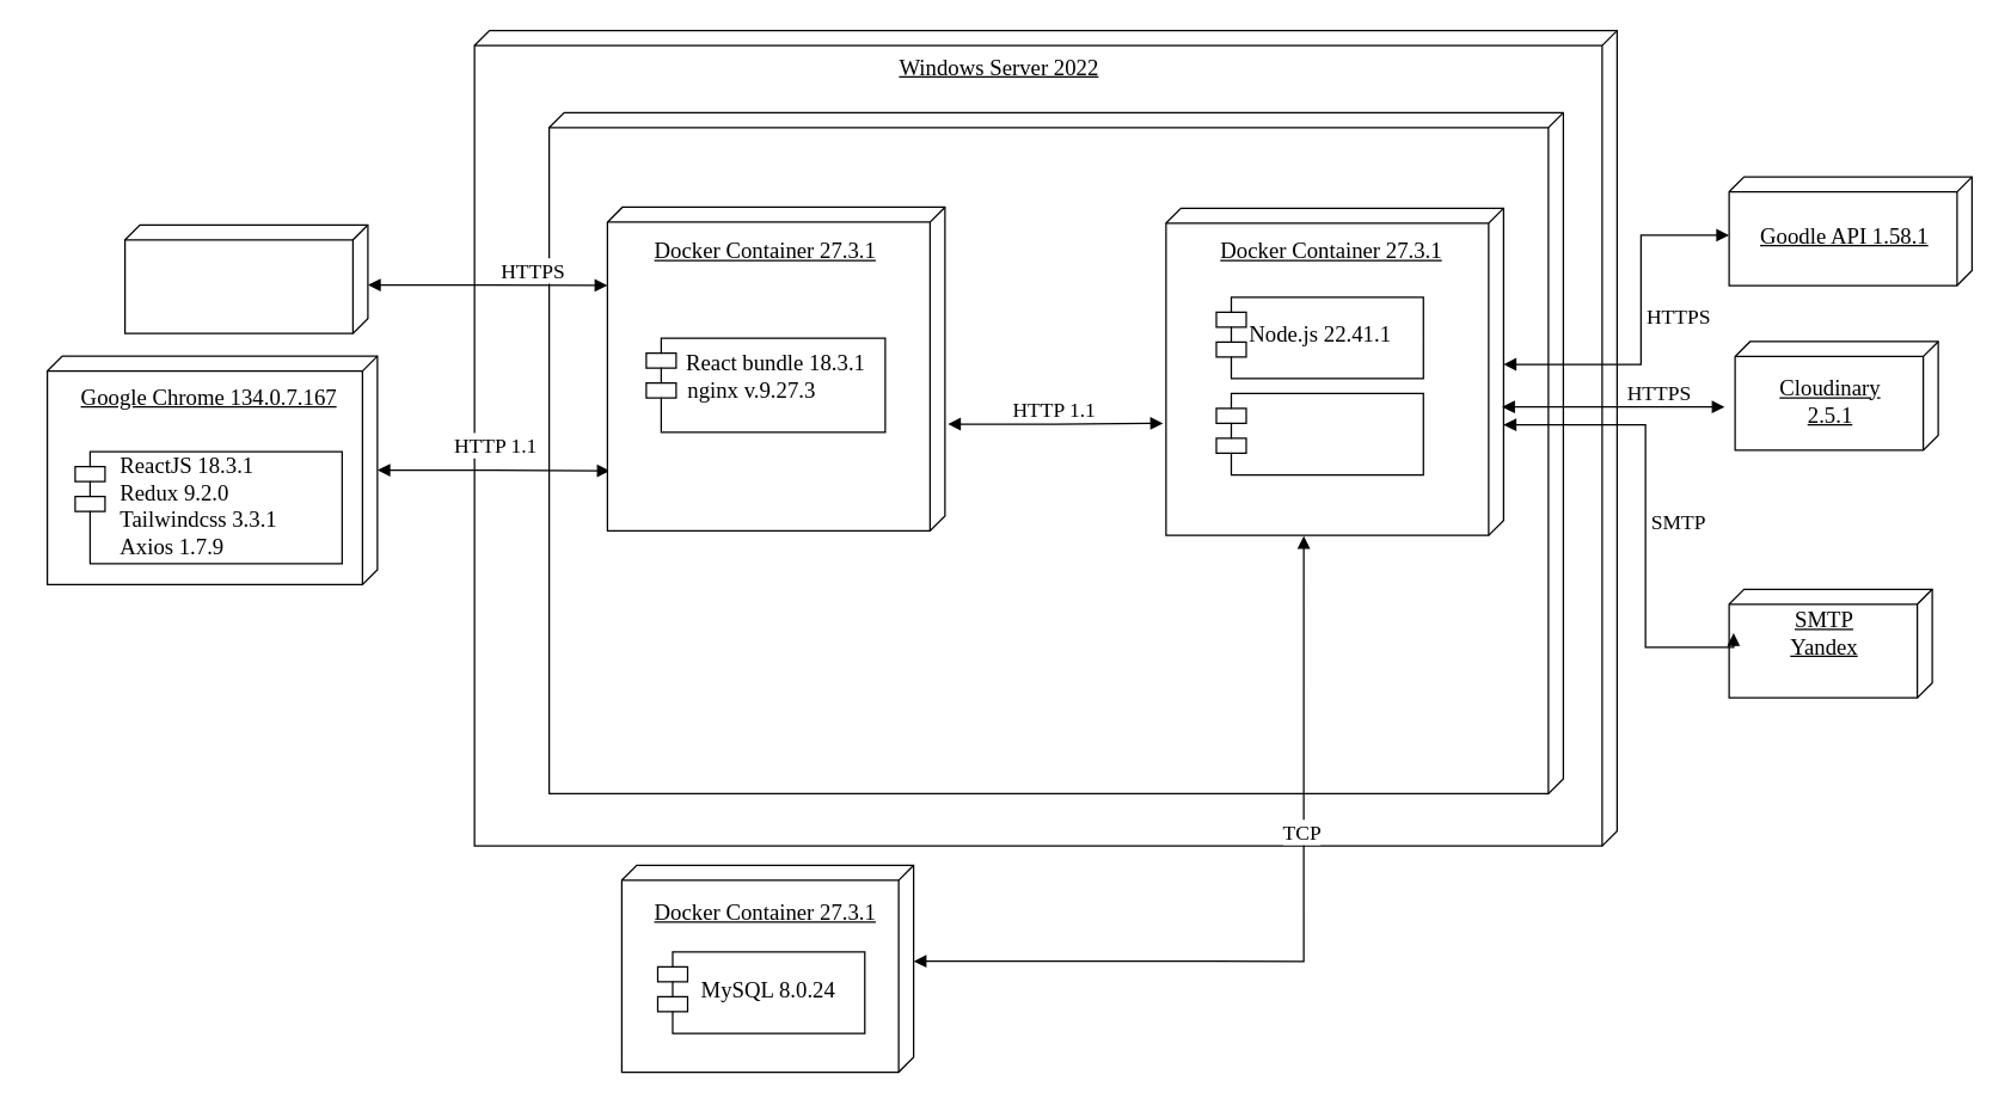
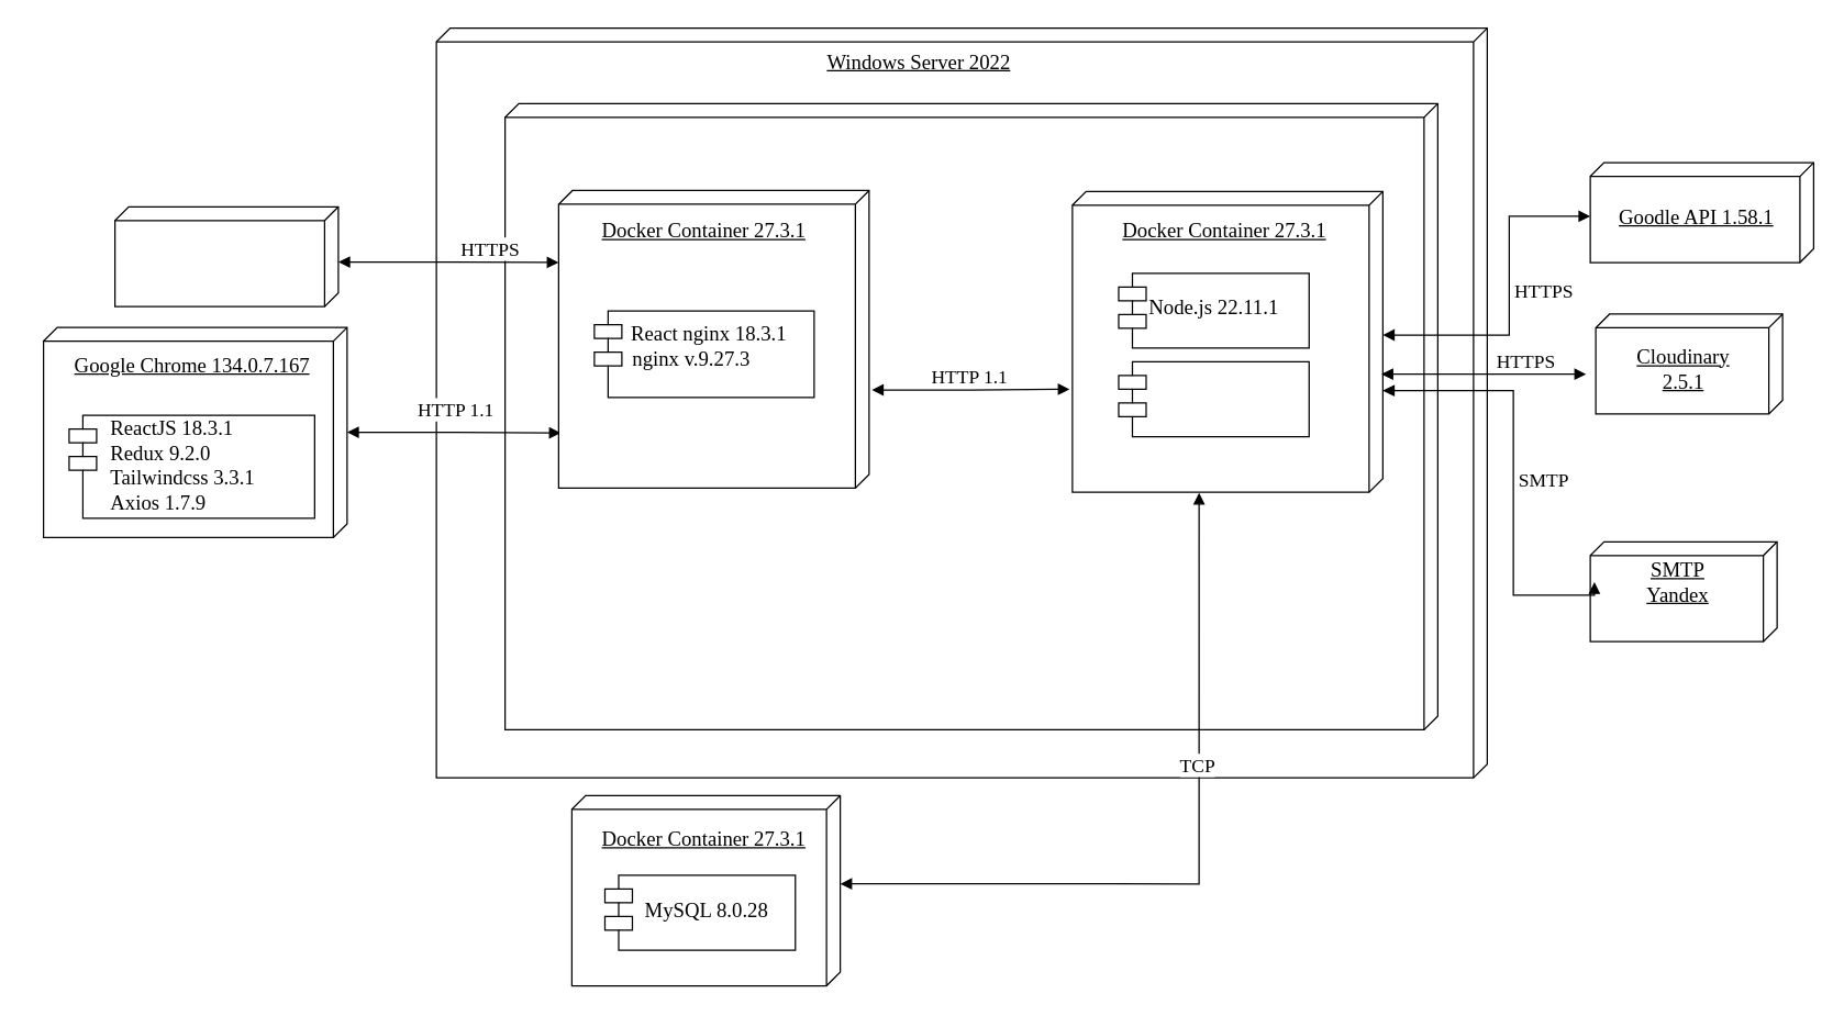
- <mxCell id="15" value="&lt;span style=&quot;font-family: &amp;quot;Times New Roman&amp;quot;; text-align: center;&quot;&gt;&lt;font&gt;Node.js&amp;nbsp;&lt;/font&gt;&lt;/span&gt;&lt;span style=&quot;font-family: &amp;quot;Times New Roman&amp;quot;; text-align: center; background-color: transparent; color: light-dark(rgb(0, 0, 0), rgb(255, 255, 255));&quot;&gt;22.41.1&lt;/span&gt;" style="text;html=1;align=left;verticalAlign=middle;whiteSpace=wrap;rounded=0;fontSize=15;" parent="1" vertex="1"><mxGeometry x="834" y="197" width="119" height="52.5" as="geometry" /></mxCell>
+ <mxCell id="15" value="&lt;span style=&quot;font-family: &amp;quot;Times New Roman&amp;quot;; text-align: center;&quot;&gt;&lt;font&gt;Node.js&amp;nbsp;&lt;/font&gt;&lt;/span&gt;&lt;span style=&quot;font-family: &amp;quot;Times New Roman&amp;quot;; text-align: center; background-color: transparent; color: light-dark(rgb(0, 0, 0), rgb(255, 255, 255));&quot;&gt;22.11.1&lt;/span&gt;" style="text;html=1;align=left;verticalAlign=middle;whiteSpace=wrap;rounded=0;fontSize=15;" parent="1" vertex="1"><mxGeometry x="834" y="197" width="119" height="52.5" as="geometry" /></mxCell>
- <mxCell id="12" value="&lt;span style=&quot;font-family: &amp;quot;Times New Roman&amp;quot;; text-align: center;&quot;&gt;React bundle 18.3.1&lt;/span&gt;" style="text;html=1;align=left;verticalAlign=middle;whiteSpace=wrap;rounded=0;fontSize=15;" parent="1" vertex="1"><mxGeometry x="456.5" y="216" width="135" height="52.5" as="geometry" /></mxCell>
+ <mxCell id="12" value="&lt;span style=&quot;font-family: &amp;quot;Times New Roman&amp;quot;; text-align: center;&quot;&gt;React nginx 18.3.1&lt;/span&gt;" style="text;html=1;align=left;verticalAlign=middle;whiteSpace=wrap;rounded=0;fontSize=15;" parent="1" vertex="1"><mxGeometry x="456.5" y="216" width="135" height="52.5" as="geometry" /></mxCell>
- <mxCell id="19" value="&lt;span style=&quot;font-family: &amp;quot;Times New Roman&amp;quot;; text-align: center;&quot;&gt;&lt;font&gt;MySQL 8.0.24&lt;/font&gt;&lt;/span&gt;" style="text;html=1;align=left;verticalAlign=middle;whiteSpace=wrap;rounded=0;fontSize=15;" parent="1" vertex="1"><mxGeometry x="466.56" y="635.5" width="104.88" height="52.5" as="geometry" /></mxCell>
+ <mxCell id="19" value="&lt;span style=&quot;font-family: &amp;quot;Times New Roman&amp;quot;; text-align: center;&quot;&gt;&lt;font&gt;MySQL 8.0.28&lt;/font&gt;&lt;/span&gt;" style="text;html=1;align=left;verticalAlign=middle;whiteSpace=wrap;rounded=0;fontSize=15;" parent="1" vertex="1"><mxGeometry x="466.56" y="635.5" width="104.88" height="52.5" as="geometry" /></mxCell>
